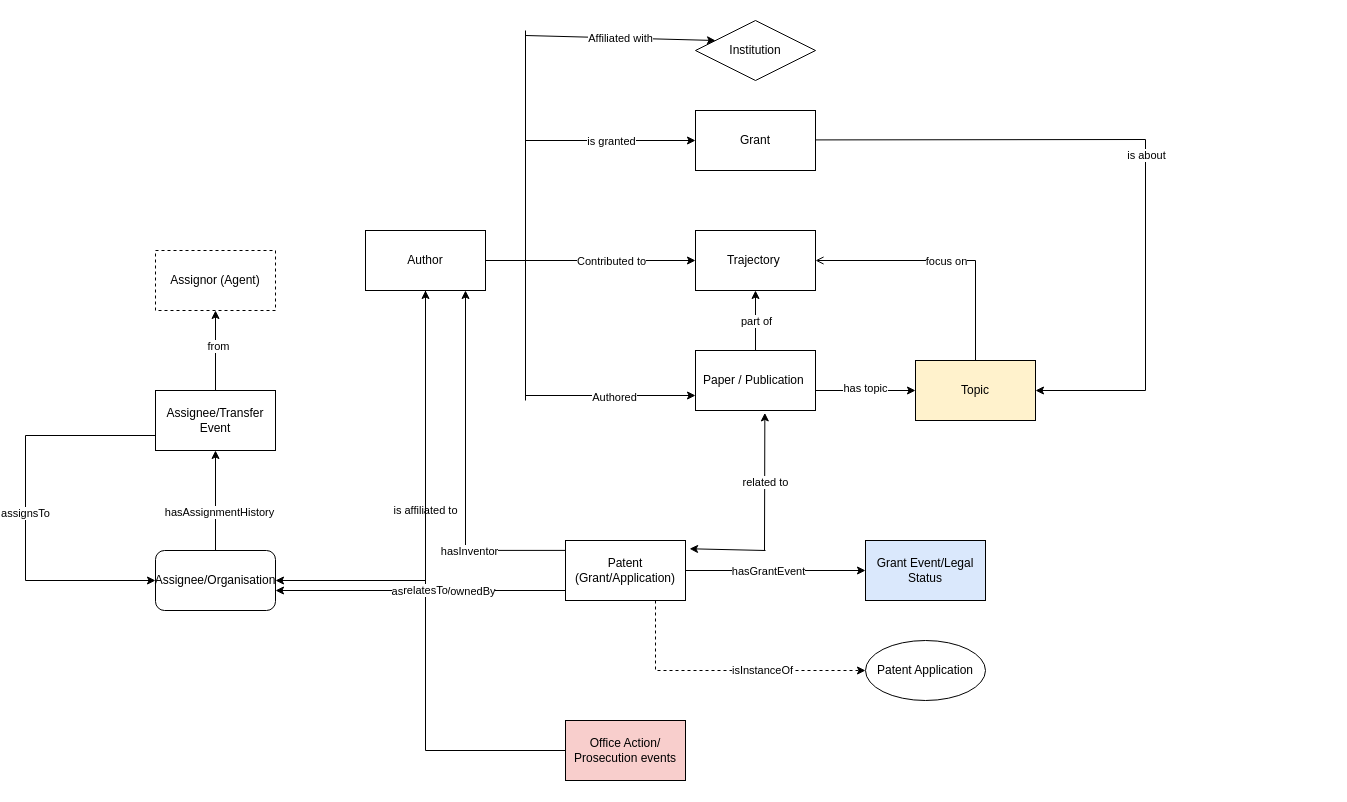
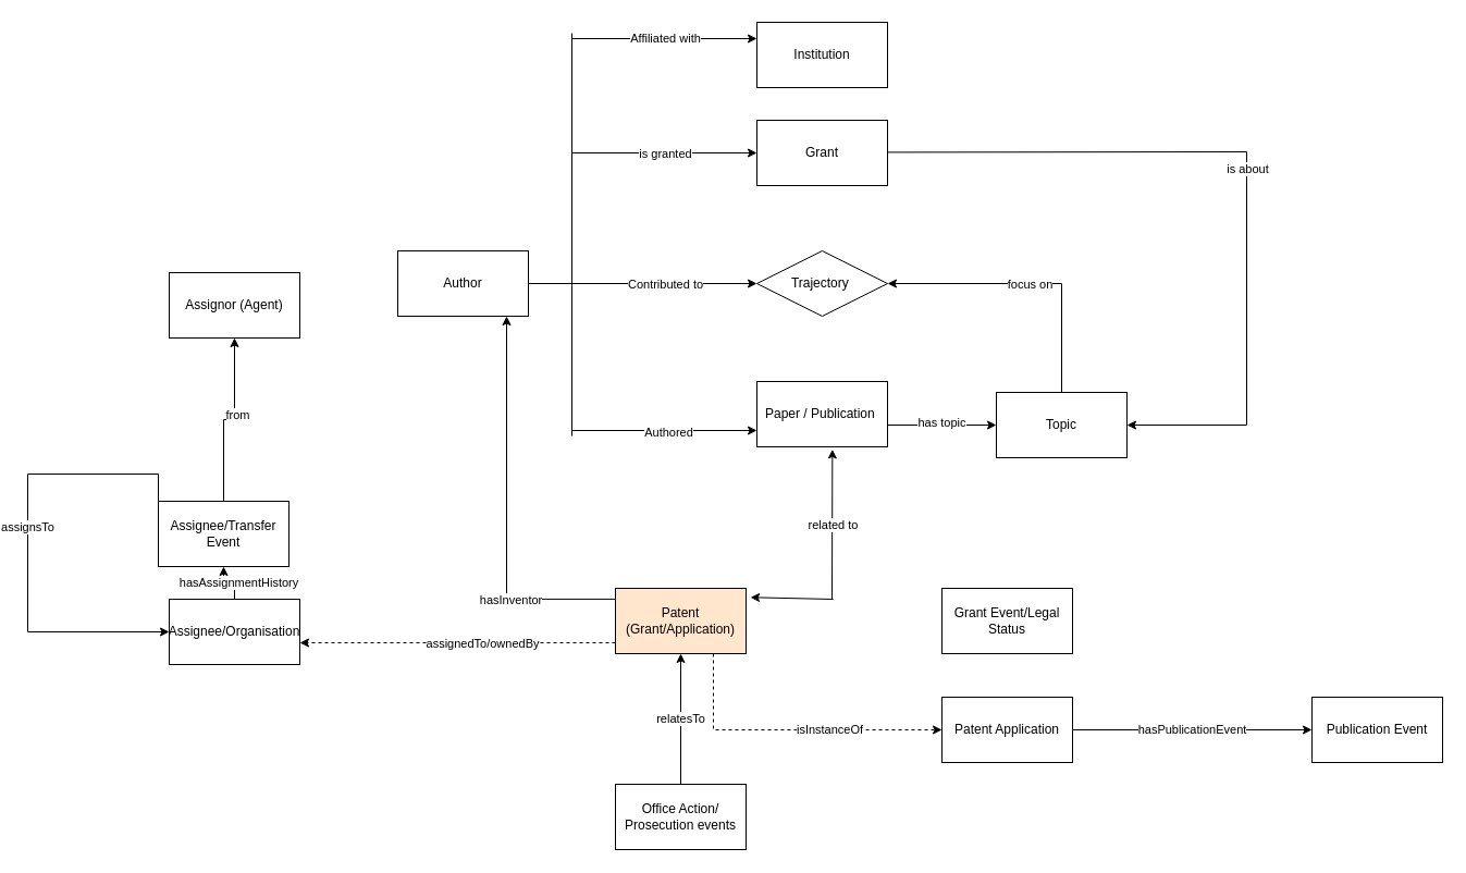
- <mxCell id="31" value="Institution" style="rhombus;whiteSpace=wrap;html=1;" parent="1" vertex="1"><mxGeometry x="690" y="20" width="120" height="60" as="geometry" /></mxCell>
+ <mxCell id="31" value="Institution" style="rounded=0;whiteSpace=wrap;html=1;" parent="1" vertex="1"><mxGeometry x="690" y="20" width="120" height="60" as="geometry" /></mxCell>
- <mxCell id="29" value="Trajectory&amp;nbsp;" style="rounded=0;whiteSpace=wrap;html=1;" parent="1" vertex="1"><mxGeometry x="690" y="230" width="120" height="60" as="geometry" /></mxCell>
+ <mxCell id="29" value="Trajectory&amp;nbsp;" style="rhombus;whiteSpace=wrap;html=1;" parent="1" vertex="1"><mxGeometry x="690" y="230" width="120" height="60" as="geometry" /></mxCell>
- <mxCell id="42" value="" style="endArrow=open;html=1;rounded=0;exitX=0.5;exitY=0;exitDx=0;exitDy=0;entryX=1;entryY=0.5;entryDx=0;entryDy=0;" parent="1" source="38" target="29" edge="1"><mxGeometry relative="1" as="geometry"><mxPoint x="960" y="320" as="sourcePoint" /><mxPoint x="1060" y="320" as="targetPoint" /><Array as="points"><mxPoint x="970" y="260" /></Array></mxGeometry></mxCell>
+ <mxCell id="42" value="" style="endArrow=classic;html=1;rounded=0;exitX=0.5;exitY=0;exitDx=0;exitDy=0;entryX=1;entryY=0.5;entryDx=0;entryDy=0;" parent="1" source="38" target="29" edge="1"><mxGeometry relative="1" as="geometry"><mxPoint x="960" y="320" as="sourcePoint" /><mxPoint x="1060" y="320" as="targetPoint" /><Array as="points"><mxPoint x="970" y="260" /></Array></mxGeometry></mxCell>
- <mxCell id="22" value="Assignor (Agent)" style="rounded=0;whiteSpace=wrap;html=1;dashed=1;" parent="1" vertex="1"><mxGeometry x="150" y="250" width="120" height="60" as="geometry" /></mxCell>
+ <mxCell id="22" value="Assignor (Agent)" style="rounded=0;whiteSpace=wrap;html=1;" parent="1" vertex="1"><mxGeometry x="150" y="250" width="120" height="60" as="geometry" /></mxCell>
- <mxCell id="36" value="" style="endArrow=classic;html=1;rounded=0;exitX=0.5;exitY=0;exitDx=0;exitDy=0;entryX=0.5;entryY=1;entryDx=0;entryDy=0;" parent="1" source="28" target="29" edge="1"><mxGeometry relative="1" as="geometry"><mxPoint x="490" y="260" as="sourcePoint" /><mxPoint x="590" y="260" as="targetPoint" /></mxGeometry></mxCell>
- <mxCell id="37" value="part of" style="edgeLabel;resizable=0;html=1;;align=center;verticalAlign=middle;" parent="36" connectable="0" vertex="1"><mxGeometry relative="1" as="geometry" /></mxCell>
- <mxCell id="38" value="Topic" style="rounded=0;whiteSpace=wrap;html=1;fillColor=#fff2cc;" parent="1" vertex="1"><mxGeometry x="910" y="360" width="120" height="60" as="geometry" /></mxCell>
+ <mxCell id="38" value="Topic" style="rounded=0;whiteSpace=wrap;html=1;" parent="1" vertex="1"><mxGeometry x="910" y="360" width="120" height="60" as="geometry" /></mxCell>
- <mxCell id="21" value="Assignee/Transfer Event" style="rounded=0;whiteSpace=wrap;html=1;" parent="1" vertex="1"><mxGeometry x="150" y="390" width="120" height="60" as="geometry" /></mxCell>
+ <mxCell id="21" value="Assignee/Transfer Event" style="rounded=0;whiteSpace=wrap;html=1;" parent="1" vertex="1"><mxGeometry x="140" y="460" width="120" height="60" as="geometry" /></mxCell>
- <mxCell id="9" value="Patent (Grant/Application)" style="rounded=0;whiteSpace=wrap;html=1;" parent="1" vertex="1"><mxGeometry x="560" y="540" width="120" height="60" as="geometry" /></mxCell>
+ <mxCell id="9" value="Patent (Grant/Application)" style="rounded=0;whiteSpace=wrap;html=1;fillColor=#ffe6cc;" parent="1" vertex="1"><mxGeometry x="560" y="540" width="120" height="60" as="geometry" /></mxCell>
- <mxCell id="6" value="" style="edgeStyle=orthogonalEdgeStyle;rounded=0;orthogonalLoop=1;jettySize=auto;html=1;" parent="1" source="9" target="23" edge="1"><mxGeometry relative="1" as="geometry" /></mxCell>
- <mxCell id="7" value="hasGrantEvent" style="edgeLabel;html=1;align=center;verticalAlign=middle;resizable=0;points=[];" parent="6" connectable="0" vertex="1"><mxGeometry x="-0.1" y="-3" relative="1" as="geometry"><mxPoint x="1" y="-3" as="offset" /></mxGeometry></mxCell>
- <mxCell id="23" value="Grant Event/Legal Status" style="rounded=0;whiteSpace=wrap;html=1;fillColor=#dae8fc;" parent="1" vertex="1"><mxGeometry x="860" y="540" width="120" height="60" as="geometry" /></mxCell>
+ <mxCell id="23" value="Grant Event/Legal Status" style="rounded=0;whiteSpace=wrap;html=1;" parent="1" vertex="1"><mxGeometry x="860" y="540" width="120" height="60" as="geometry" /></mxCell>
- <mxCell id="14" value="Assignee/Organisation" style="whiteSpace=wrap;html=1;rounded=1;" parent="1" vertex="1"><mxGeometry x="150" y="550" width="120" height="60" as="geometry" /></mxCell>
+ <mxCell id="14" value="Assignee/Organisation" style="rounded=0;whiteSpace=wrap;html=1;" parent="1" vertex="1"><mxGeometry x="150" y="550" width="120" height="60" as="geometry" /></mxCell>
- <mxCell id="10" value="is affiliated to" style="edgeStyle=orthogonalEdgeStyle;rounded=0;orthogonalLoop=1;jettySize=auto;html=1;exitX=0.5;exitY=1;exitDx=0;exitDy=0;entryX=1;entryY=0.5;entryDx=0;entryDy=0;" edge="1" parent="1" source="11" target="14"><mxGeometry relative="1" as="geometry" /></mxCell>
- <mxCell id="4" value="" style="edgeStyle=orthogonalEdgeStyle;rounded=0;orthogonalLoop=1;jettySize=auto;html=1;" parent="1" source="9" target="14" edge="1"><mxGeometry relative="1" as="geometry"><Array as="points"><mxPoint x="420" y="590" /><mxPoint x="420" y="590" /></Array></mxGeometry></mxCell>
+ <mxCell id="4" value="" style="edgeStyle=orthogonalEdgeStyle;rounded=0;orthogonalLoop=1;jettySize=auto;html=1;dashed=1;" parent="1" source="9" target="14" edge="1"><mxGeometry relative="1" as="geometry"><Array as="points"><mxPoint x="420" y="590" /><mxPoint x="420" y="590" /></Array></mxGeometry></mxCell>
- <mxCell id="25" value="Patent Application" style="ellipse;whiteSpace=wrap;html=1;" parent="1" vertex="1"><mxGeometry x="860" y="640" width="120" height="60" as="geometry" /></mxCell>
+ <mxCell id="25" value="Patent Application" style="rounded=0;whiteSpace=wrap;html=1;" parent="1" vertex="1"><mxGeometry x="860" y="640" width="120" height="60" as="geometry" /></mxCell>
+ <mxCell id="24" value="hasPublicationEvent" style="edgeStyle=orthogonalEdgeStyle;rounded=0;orthogonalLoop=1;jettySize=auto;html=1;" parent="1" source="25" target="26" edge="1"><mxGeometry relative="1" as="geometry" /></mxCell>
+ <mxCell id="26" value="Publication Event" style="rounded=0;whiteSpace=wrap;html=1;" parent="1" vertex="1"><mxGeometry x="1200" y="640" width="120" height="60" as="geometry" /></mxCell>
- <mxCell id="15" value="relatesTo" style="edgeStyle=orthogonalEdgeStyle;rounded=0;orthogonalLoop=1;jettySize=auto;html=1;" parent="1" source="16" target="11" edge="1"><mxGeometry relative="1" as="geometry" /></mxCell>
+ <mxCell id="15" value="relatesTo" style="edgeStyle=orthogonalEdgeStyle;rounded=0;orthogonalLoop=1;jettySize=auto;html=1;" parent="1" source="16" target="9" edge="1"><mxGeometry relative="1" as="geometry" /></mxCell>
- <mxCell id="16" value="Office Action/ Prosecution events" style="rounded=0;whiteSpace=wrap;html=1;fillColor=#f8cecc;" parent="1" vertex="1"><mxGeometry x="560" y="720" width="120" height="60" as="geometry" /></mxCell>
+ <mxCell id="16" value="Office Action/ Prosecution events" style="rounded=0;whiteSpace=wrap;html=1;" parent="1" vertex="1"><mxGeometry x="560" y="720" width="120" height="60" as="geometry" /></mxCell>
